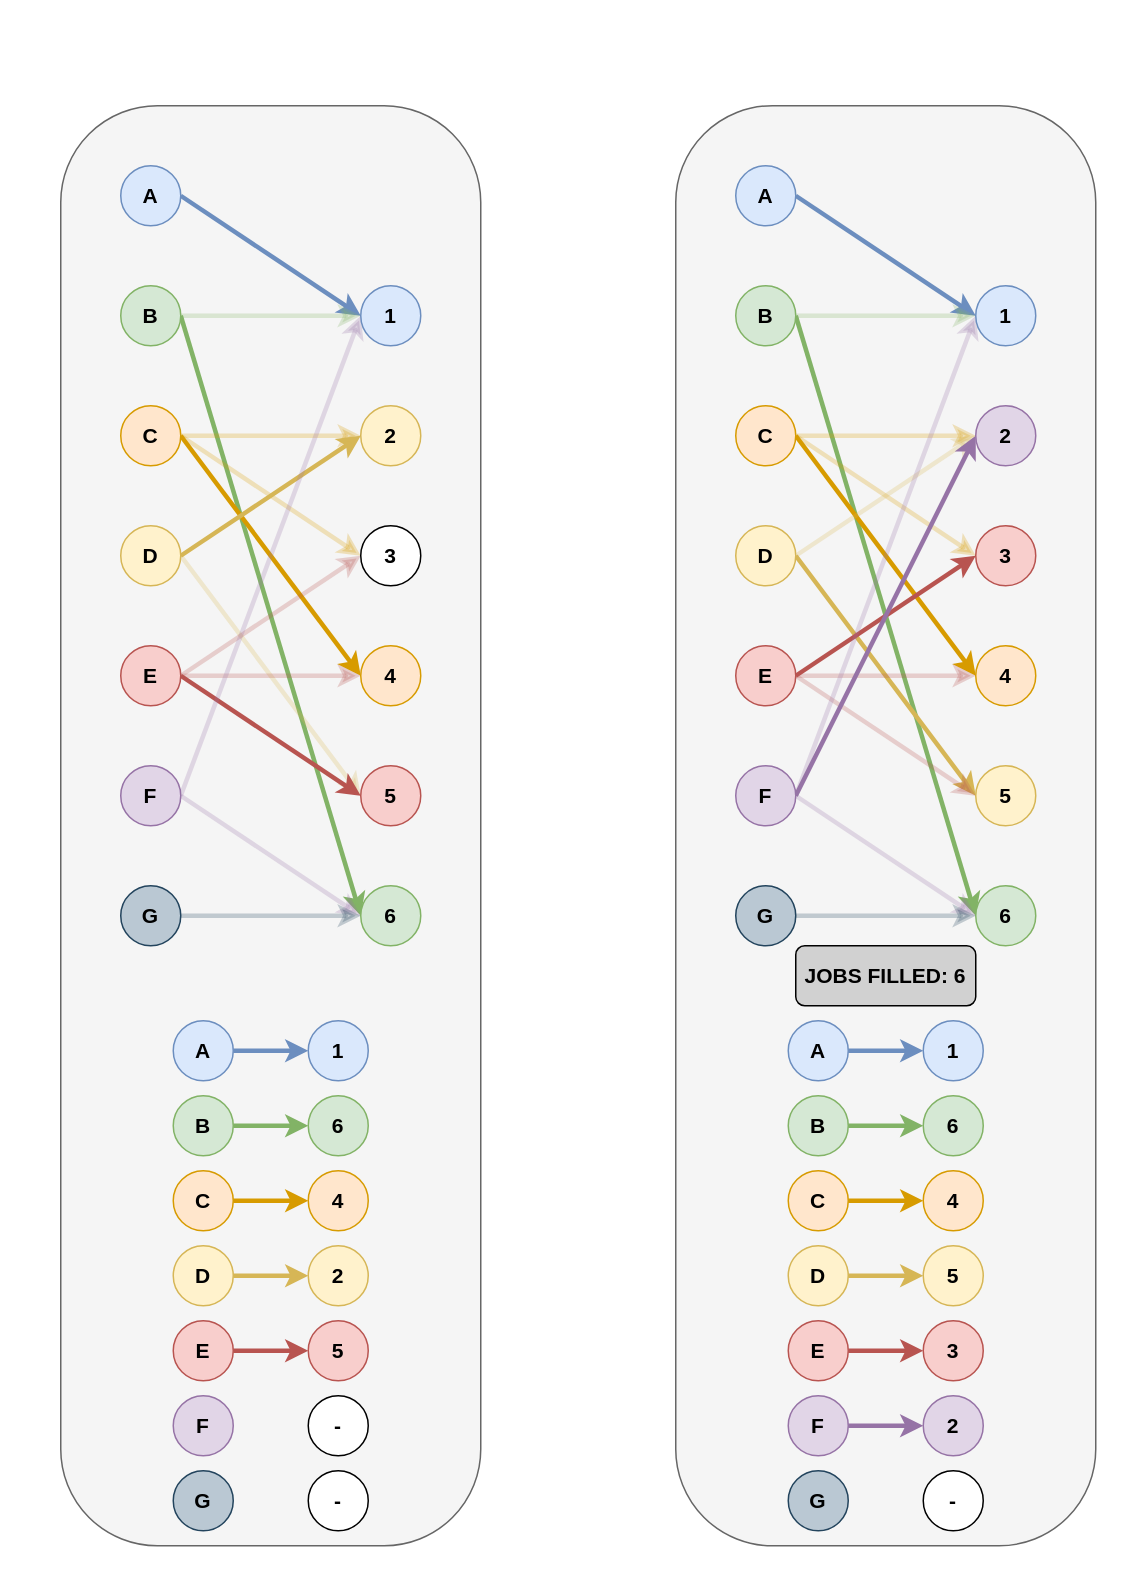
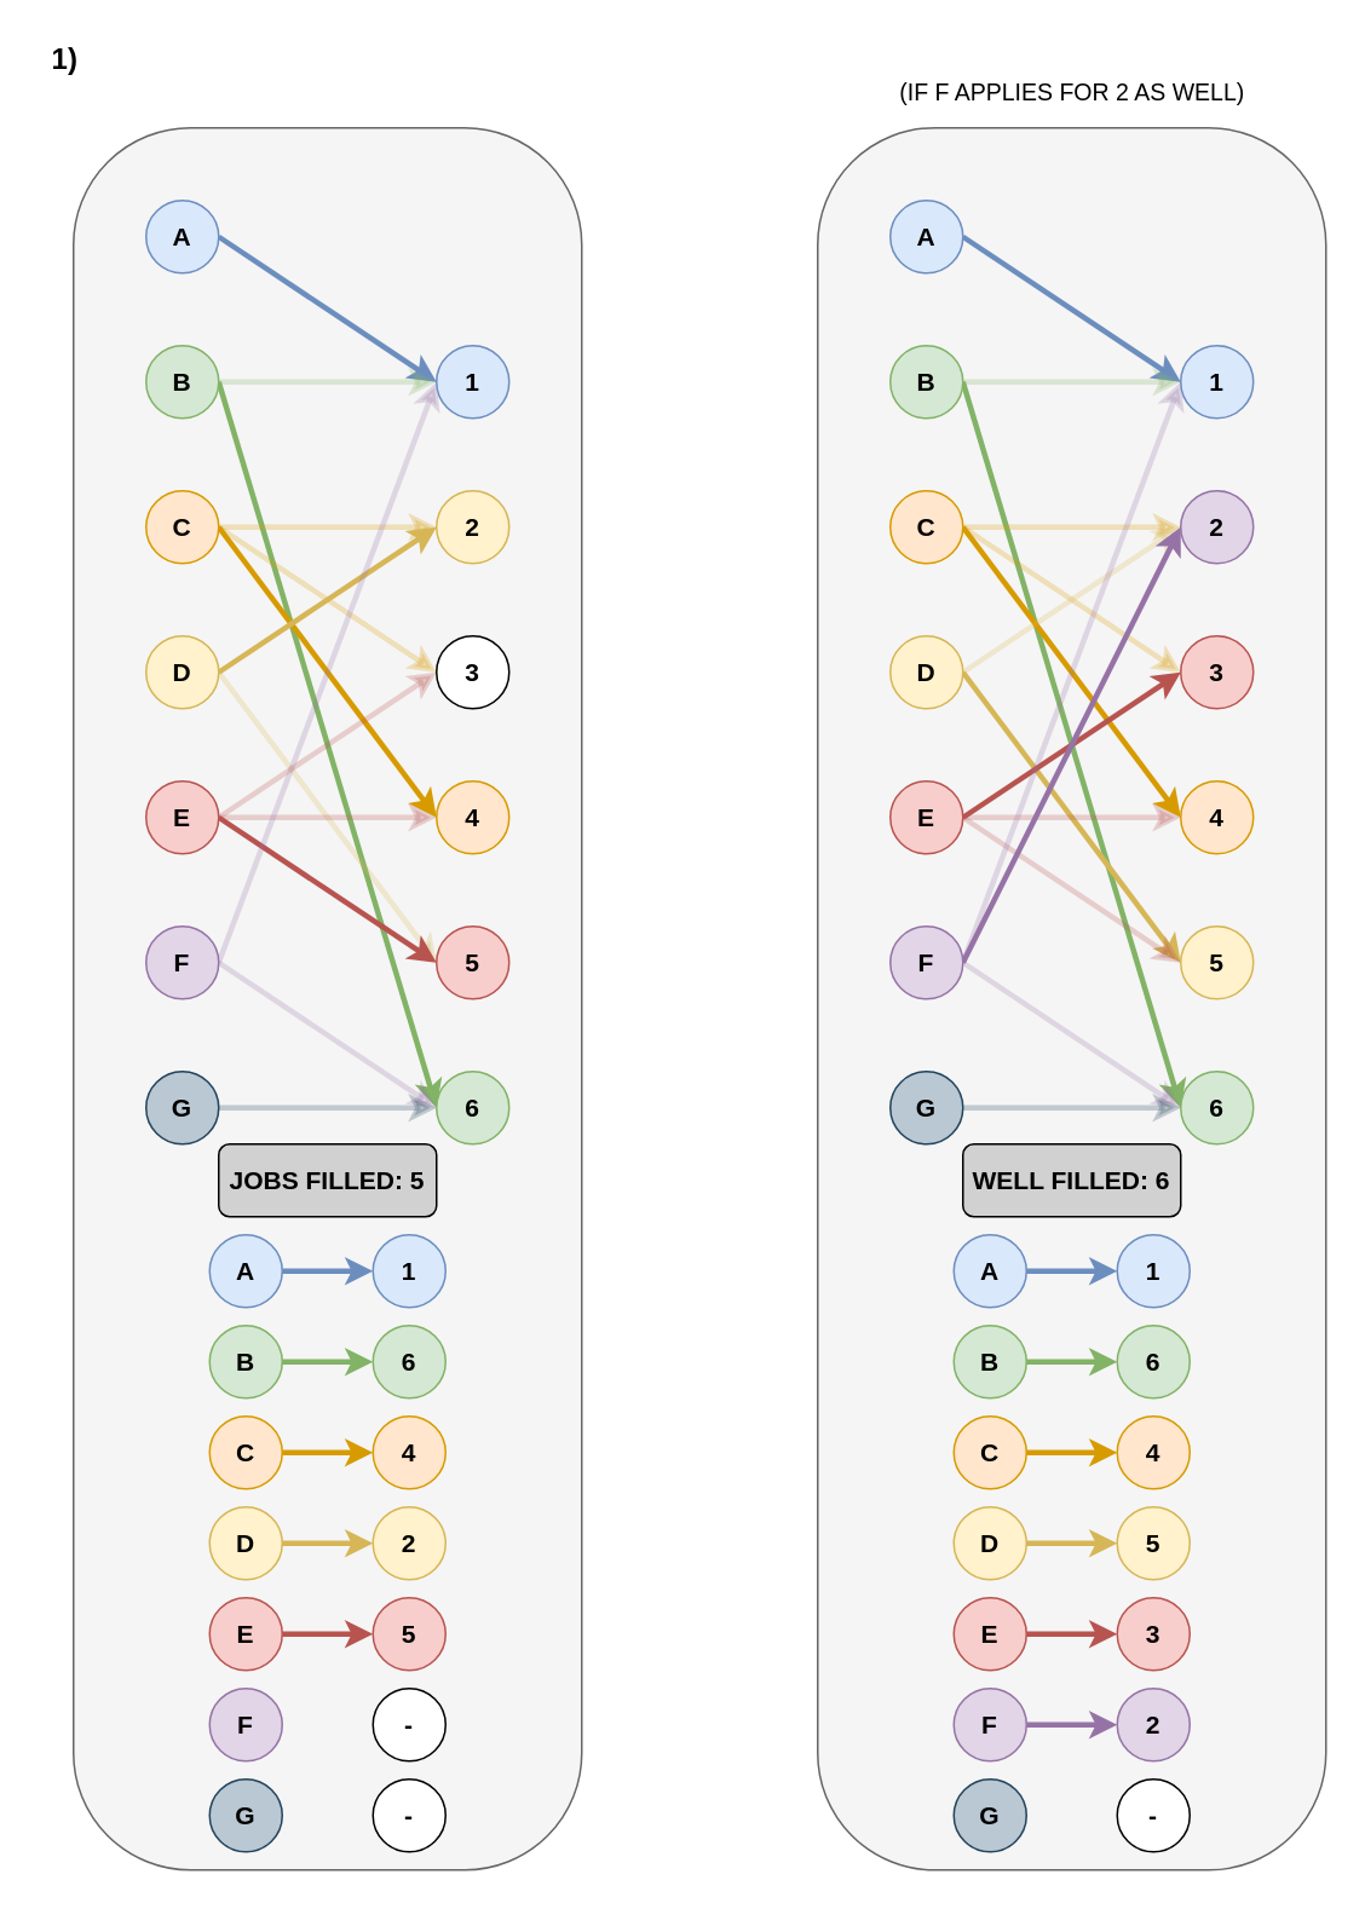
+ <mxCell id="30" value="&lt;div&gt;&lt;b&gt;&lt;font style=&quot;font-size: 16px&quot;&gt;1)&lt;/font&gt;&lt;/b&gt;&lt;/div&gt;" style="text;html=1;resizable=0;points=[];autosize=1;align=center;verticalAlign=top;spacingTop=-4;" vertex="1" parent="1"><mxGeometry x="20" y="20" width="30" height="20" as="geometry" /></mxCell>
+ <mxCell id="61" value="&lt;font style=&quot;font-size: 13px&quot;&gt;(IF F APPLIES FOR 2 AS WELL)&lt;/font&gt;" style="text;html=1;resizable=0;points=[];autosize=1;align=center;verticalAlign=top;spacingTop=-4;" vertex="1" parent="1"><mxGeometry x="485" y="40" width="210" height="20" as="geometry" /></mxCell>
+ <mxCell id="60" value="&lt;font style=&quot;font-size: 14px&quot;&gt;&lt;b&gt;JOBS FILLED: 5&lt;/b&gt;&lt;/font&gt;" style="rounded=1;whiteSpace=wrap;html=1;fillColor=#D1D1D1;" vertex="1" parent="1"><mxGeometry x="120" y="630" width="120" height="40" as="geometry" /></mxCell>
- <mxCell id="74" value="&lt;font style=&quot;font-size: 14px&quot;&gt;&lt;b&gt;JOBS FILLED: 6&lt;/b&gt;&lt;/font&gt;" style="rounded=1;whiteSpace=wrap;html=1;fillColor=#D1D1D1;" vertex="1" parent="1"><mxGeometry x="530" y="630" width="120" height="40" as="geometry" /></mxCell>
+ <mxCell id="74" value="&lt;font style=&quot;font-size: 14px&quot;&gt;&lt;b&gt;WELL FILLED: 6&lt;/b&gt;&lt;/font&gt;" style="rounded=1;whiteSpace=wrap;html=1;fillColor=#D1D1D1;" vertex="1" parent="1"><mxGeometry x="530" y="630" width="120" height="40" as="geometry" /></mxCell>
